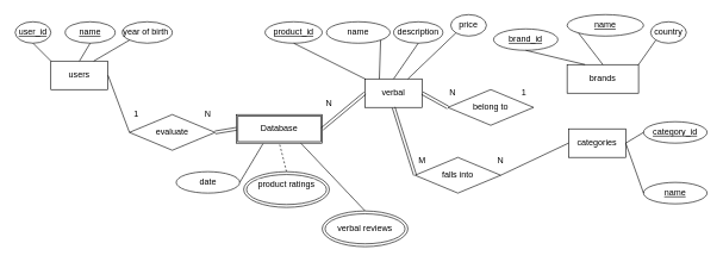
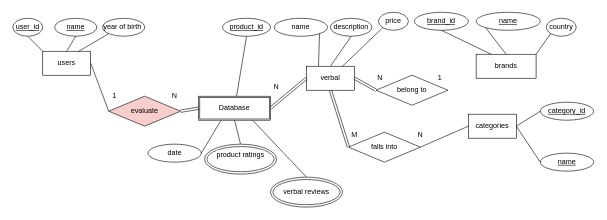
- <mxCell id="13" value="&lt;u&gt;brand_id&lt;/u&gt;" style="ellipse;whiteSpace=wrap;html=1;" vertex="1" parent="1"><mxGeometry x="690" y="40" width="90" height="30" as="geometry" /></mxCell>
+ <mxCell id="13" value="&lt;u&gt;brand_id&lt;/u&gt;" style="ellipse;whiteSpace=wrap;html=1;" vertex="1" parent="1"><mxGeometry x="690" y="20" width="90" height="30" as="geometry" /></mxCell>
- <mxCell id="27" value="" style="endArrow=none;html=1;rounded=0;exitX=0.5;exitY=1;exitDx=0;exitDy=0;entryX=0;entryY=0;entryDx=0;entryDy=0;" edge="1" parent="1" source="26" target="3"><mxGeometry width="50" height="50" relative="1" as="geometry"><mxPoint x="799" y="355" as="sourcePoint" /><mxPoint x="535" y="120" as="targetPoint" /></mxGeometry></mxCell>
+ <mxCell id="27" value="" style="endArrow=none;html=1;rounded=0;exitX=0.5;exitY=1;exitDx=0;exitDy=0;" edge="1" parent="1" source="26" target="48"><mxGeometry width="50" height="50" relative="1" as="geometry"><mxPoint x="799" y="355" as="sourcePoint" /><mxPoint x="535" y="120" as="targetPoint" /></mxGeometry></mxCell>
- <mxCell id="28" value="evaluate" style="rhombus;whiteSpace=wrap;html=1;" vertex="1" parent="1"><mxGeometry x="180" y="160" width="120" height="50" as="geometry" /></mxCell>
+ <mxCell id="28" value="evaluate" style="rhombus;whiteSpace=wrap;html=1;fillColor=#f8cecc;" vertex="1" parent="1"><mxGeometry x="180" y="160" width="120" height="50" as="geometry" /></mxCell>
- <mxCell id="31" value="categories" style="rounded=0;whiteSpace=wrap;html=1;" vertex="1" parent="1"><mxGeometry x="795" y="180" width="80" height="40" as="geometry" /></mxCell>
+ <mxCell id="31" value="categories" style="rounded=0;whiteSpace=wrap;html=1;" vertex="1" parent="1"><mxGeometry x="780" y="190" width="80" height="40" as="geometry" /></mxCell>
- <mxCell id="41" value="" style="endArrow=none;html=1;rounded=0;exitX=0.5;exitY=0;exitDx=0;exitDy=0;entryX=0.5;entryY=1;entryDx=0;entryDy=0;dashed=1;" edge="1" parent="1" source="46" target="48"><mxGeometry width="50" height="50" relative="1" as="geometry"><mxPoint x="455.358" y="365.922" as="sourcePoint" /><mxPoint x="500" y="325" as="targetPoint" /></mxGeometry></mxCell>
+ <mxCell id="41" value="" style="endArrow=none;html=1;rounded=0;exitX=0.5;exitY=0;exitDx=0;exitDy=0;entryX=0.5;entryY=1;entryDx=0;entryDy=0;" edge="1" parent="1" source="46" target="48"><mxGeometry width="50" height="50" relative="1" as="geometry"><mxPoint x="455.358" y="365.922" as="sourcePoint" /><mxPoint x="500" y="325" as="targetPoint" /></mxGeometry></mxCell>
